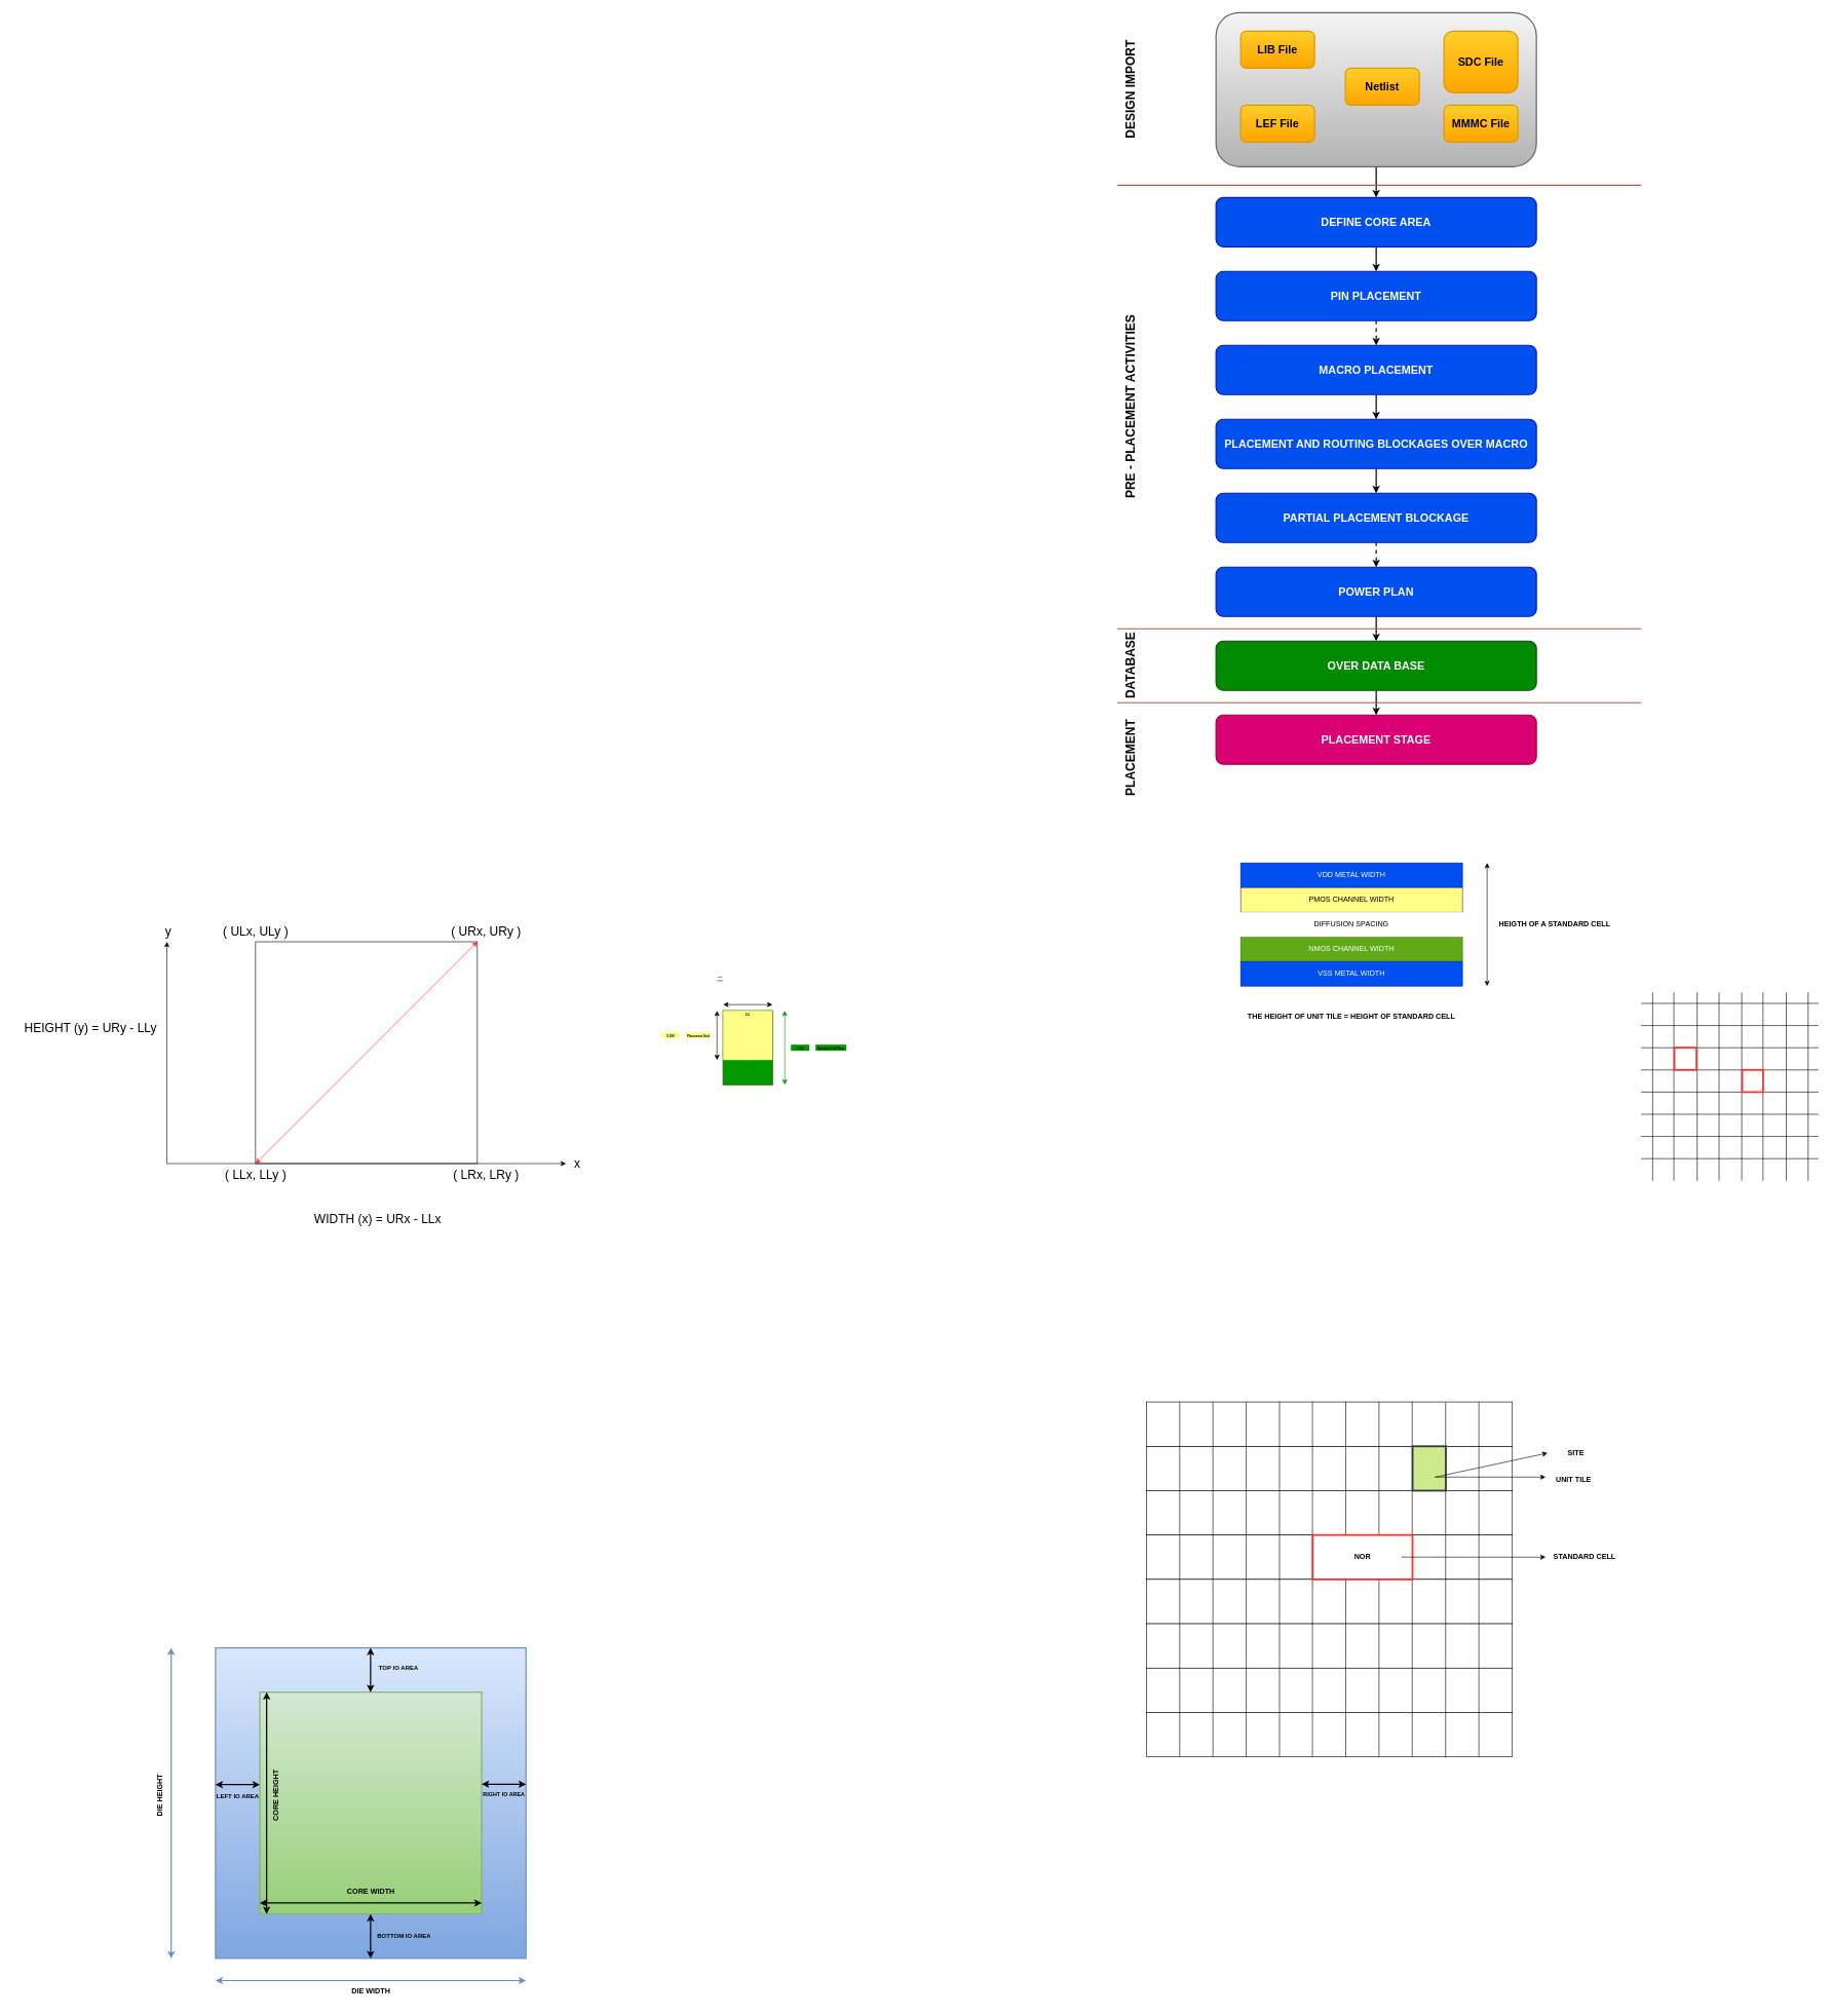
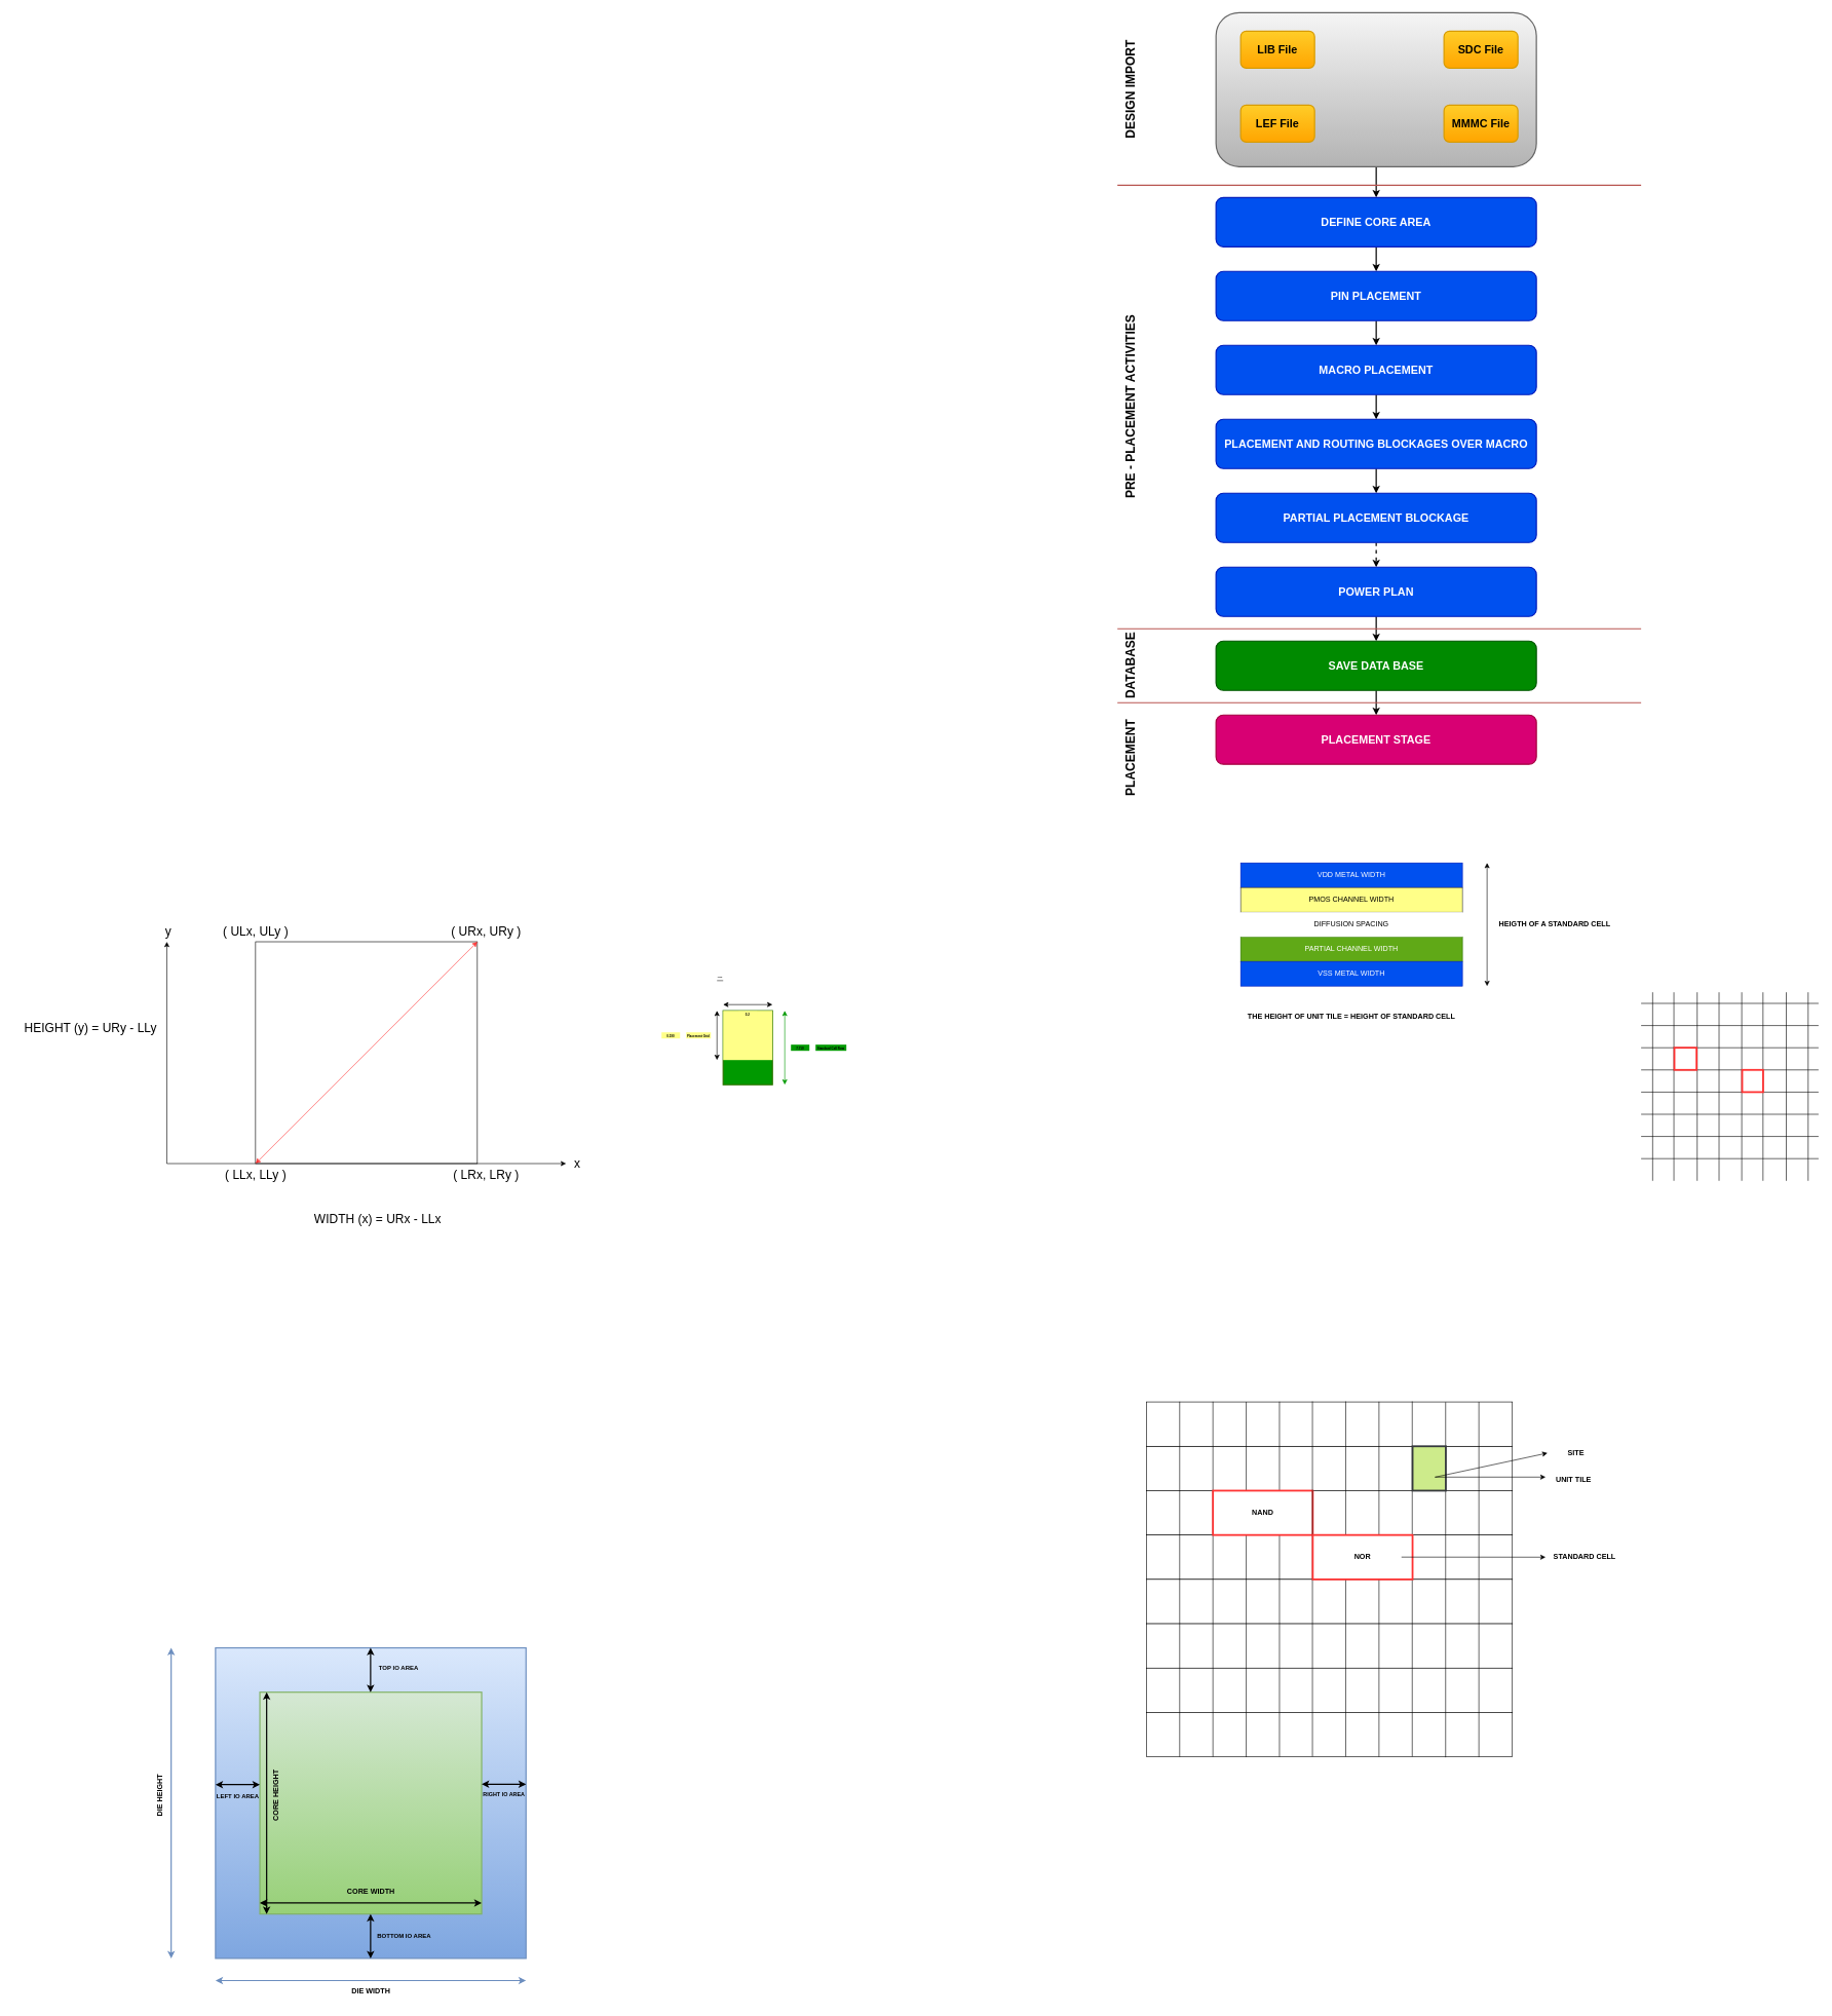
- <mxCell id="8" value="SDC File" style="rounded=1;whiteSpace=wrap;html=1;fontStyle=1;strokeWidth=2;fontSize=18;fillColor=#ffcd28;gradientColor=#ffa500;strokeColor=#d79b00;" parent="1" vertex="1"><mxGeometry x="2343" y="50" width="120" height="100" as="geometry" /></mxCell>
+ <mxCell id="8" value="SDC File" style="rounded=1;whiteSpace=wrap;html=1;fontStyle=1;strokeWidth=2;fontSize=18;fillColor=#ffcd28;gradientColor=#ffa500;strokeColor=#d79b00;" parent="1" vertex="1"><mxGeometry x="2343" y="50" width="120" height="60" as="geometry" /></mxCell>
- <mxCell id="5" value="Netlist" style="rounded=1;whiteSpace=wrap;html=1;fontStyle=1;strokeWidth=2;fontSize=18;fillColor=#ffcd28;gradientColor=#ffa500;strokeColor=#d79b00;" parent="1" vertex="1"><mxGeometry x="2183" y="110" width="120" height="60" as="geometry" /></mxCell>
- <mxCell id="12" value="" style="edgeStyle=orthogonalEdgeStyle;rounded=0;orthogonalLoop=1;jettySize=auto;html=1;strokeWidth=2;fontSize=18;dashed=1;" parent="1" source="13" target="15" edge="1"><mxGeometry relative="1" as="geometry" /></mxCell>
+ <mxCell id="12" value="" style="edgeStyle=orthogonalEdgeStyle;rounded=0;orthogonalLoop=1;jettySize=auto;html=1;strokeWidth=2;fontSize=18;" parent="1" source="13" target="15" edge="1"><mxGeometry relative="1" as="geometry" /></mxCell>
- <mxCell id="23" value="OVER DATA BASE" style="rounded=1;whiteSpace=wrap;html=1;fontStyle=1;strokeWidth=2;fillColor=#008a00;fontColor=#ffffff;strokeColor=#005700;fontSize=18;" parent="1" vertex="1"><mxGeometry x="1973" y="1040" width="520" height="80" as="geometry" /></mxCell>
+ <mxCell id="23" value="SAVE DATA BASE" style="rounded=1;whiteSpace=wrap;html=1;fontStyle=1;strokeWidth=2;fillColor=#008a00;fontColor=#ffffff;strokeColor=#005700;fontSize=18;" parent="1" vertex="1"><mxGeometry x="1973" y="1040" width="520" height="80" as="geometry" /></mxCell>
- <mxCell id="34" value="NMOS CHANNEL WIDTH" style="rounded=0;whiteSpace=wrap;html=1;fillColor=#60a917;fontColor=#ffffff;strokeColor=#2D7600;" parent="1" vertex="1"><mxGeometry x="2013" y="1520" width="360" height="40" as="geometry" /></mxCell>
+ <mxCell id="34" value="PARTIAL CHANNEL WIDTH" style="rounded=0;whiteSpace=wrap;html=1;fillColor=#60a917;fontColor=#ffffff;strokeColor=#2D7600;" parent="1" vertex="1"><mxGeometry x="2013" y="1520" width="360" height="40" as="geometry" /></mxCell>
+ <mxCell id="70" value="NAND" style="rounded=0;whiteSpace=wrap;html=1;strokeColor=#FF3333;strokeWidth=3;fontStyle=1" parent="1" vertex="1"><mxGeometry x="1968" y="2418.86" width="162" height="72" as="geometry" /></mxCell>
